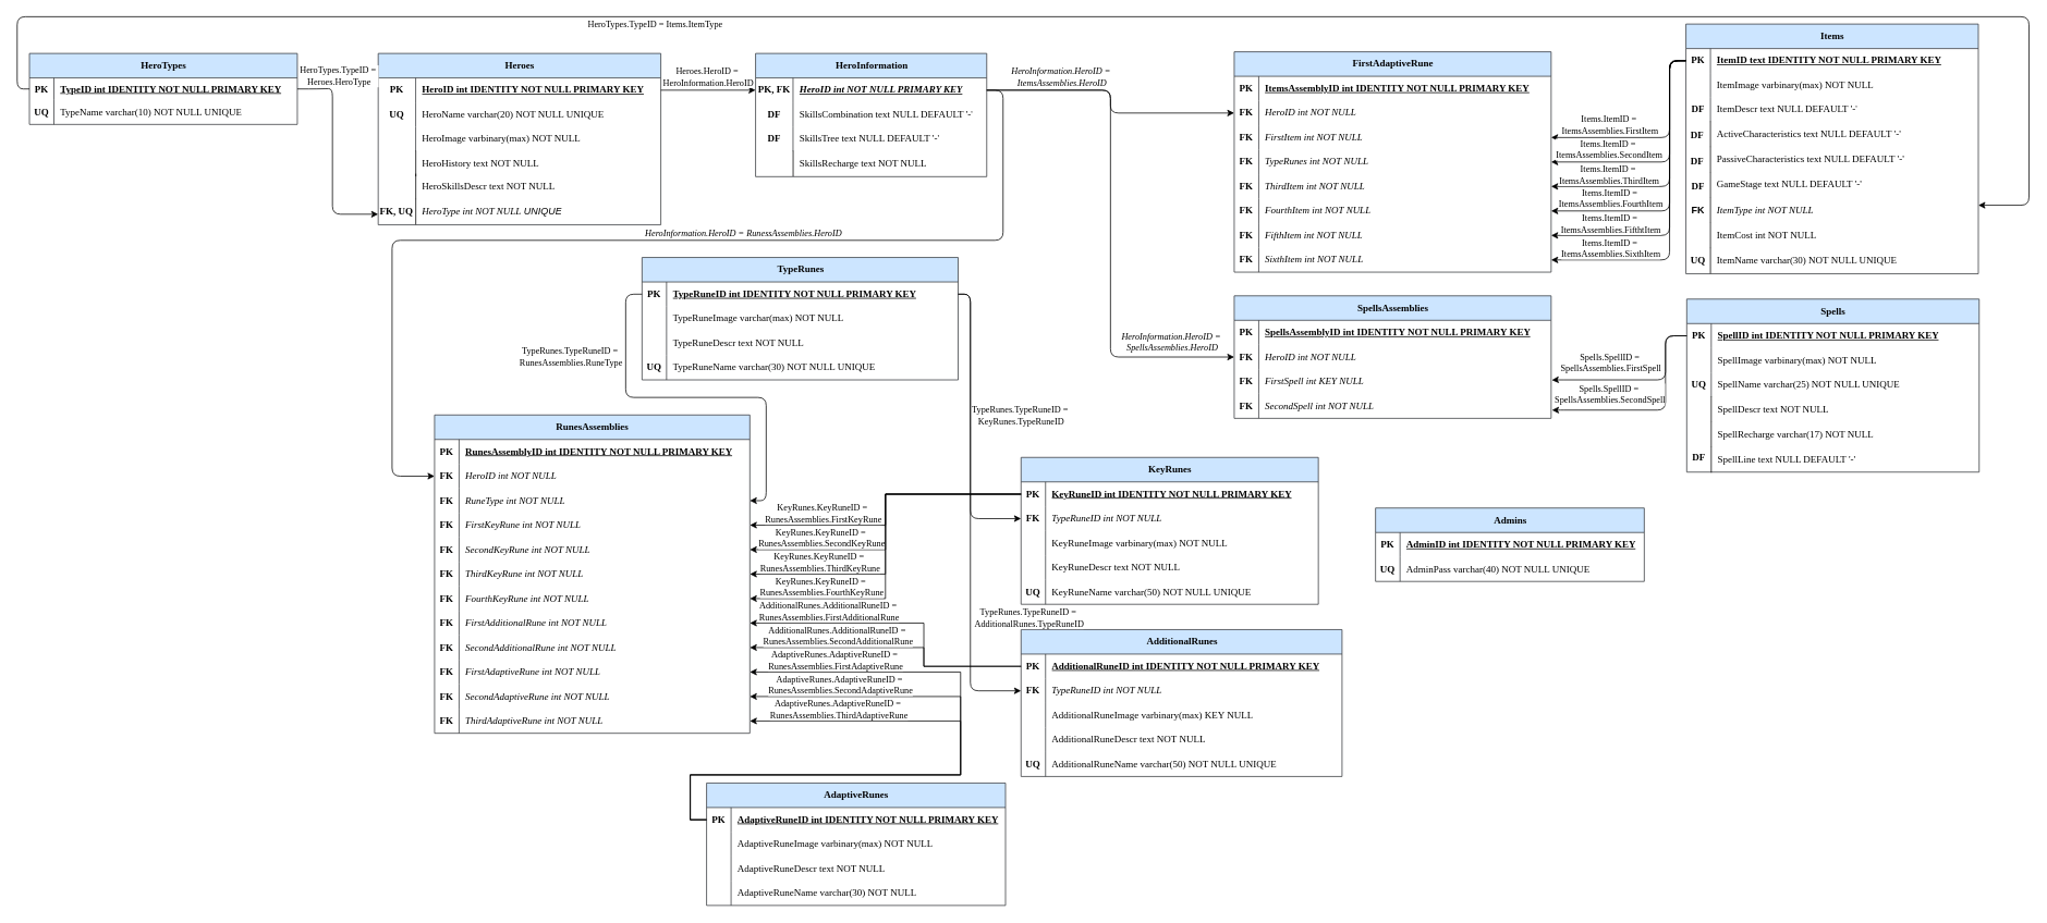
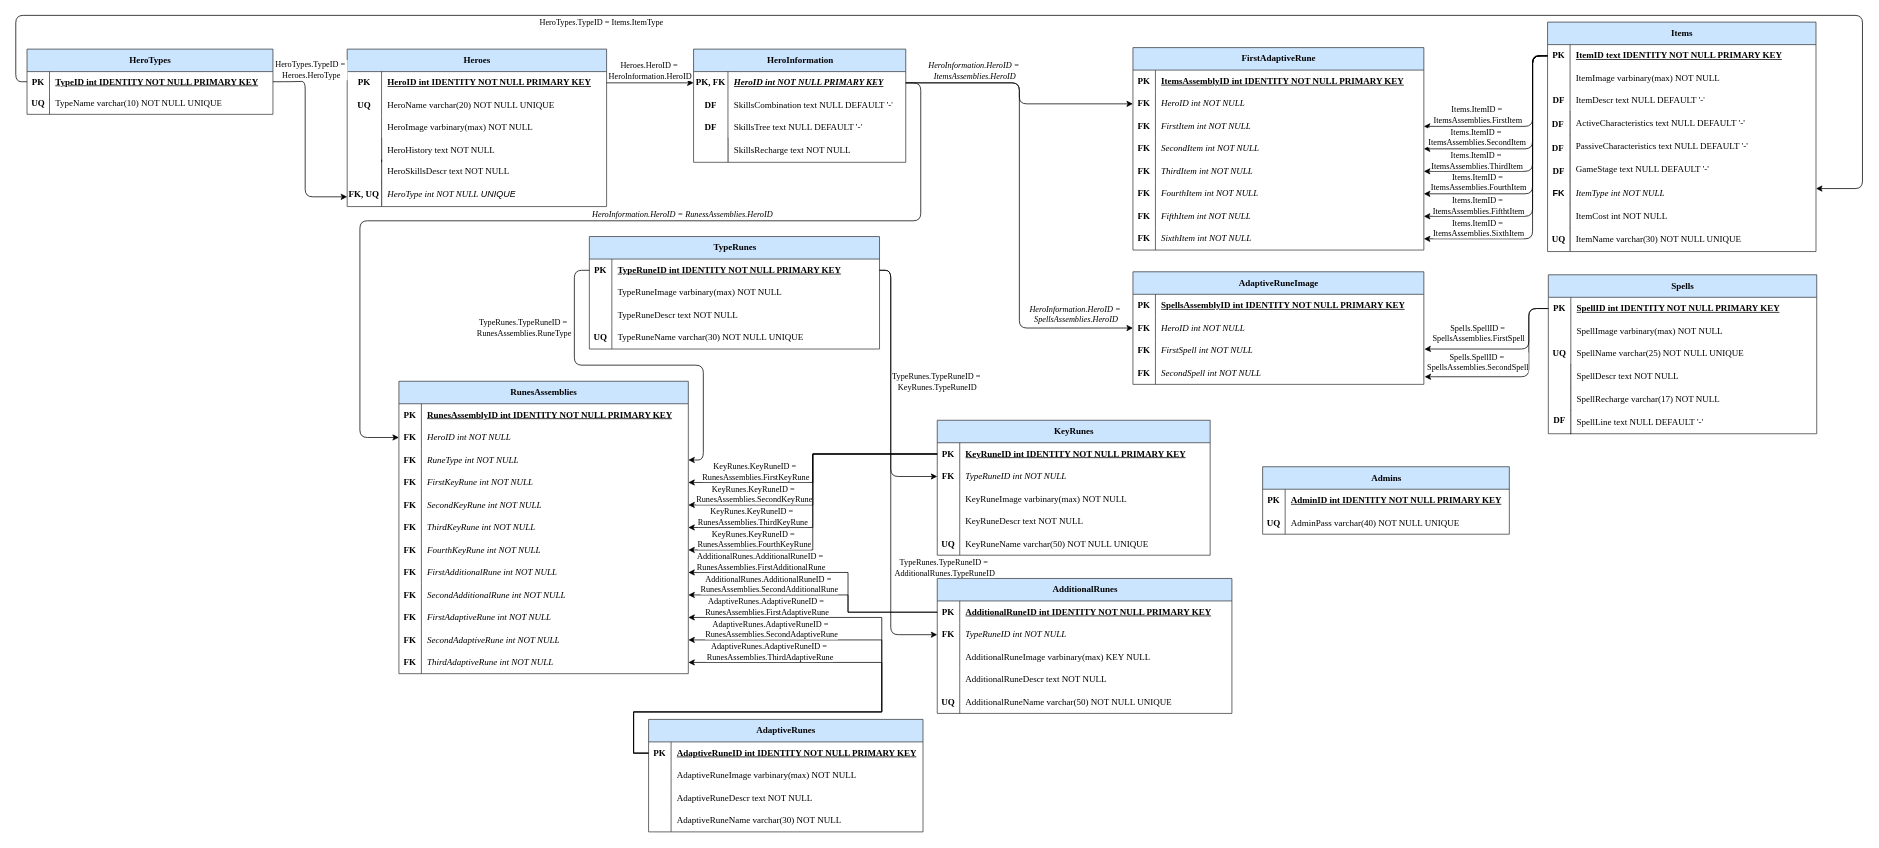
- <mxCell id="21" value="&lt;i&gt;&lt;font face=&quot;Times New Roman&quot;&gt;TypeRunes int NOT NULL&lt;/font&gt;&lt;/i&gt;" style="shape=partialRectangle;connectable=0;fillColor=none;top=0;left=0;bottom=0;right=0;align=left;spacingLeft=6;overflow=hidden;whiteSpace=wrap;html=1;" vertex="1" parent="19"><mxGeometry x="30" width="358" height="30" as="geometry"><mxRectangle width="358" height="30" as="alternateBounds" /></mxGeometry></mxCell>
+ <mxCell id="21" value="&lt;i&gt;&lt;font face=&quot;Times New Roman&quot;&gt;SecondItem int NOT NULL&lt;/font&gt;&lt;/i&gt;" style="shape=partialRectangle;connectable=0;fillColor=none;top=0;left=0;bottom=0;right=0;align=left;spacingLeft=6;overflow=hidden;whiteSpace=wrap;html=1;" vertex="1" parent="19"><mxGeometry x="30" width="358" height="30" as="geometry"><mxRectangle width="358" height="30" as="alternateBounds" /></mxGeometry></mxCell>
- <mxCell id="34" value="&lt;font face=&quot;Times New Roman&quot;&gt;SpellsAssemblies&lt;/font&gt;" style="shape=table;startSize=30;container=1;collapsible=1;childLayout=tableLayout;fixedRows=1;rowLines=0;fontStyle=1;align=center;resizeLast=1;html=1;fillColor=#cce5ff;strokeColor=#36393d;" vertex="1" parent="1"><mxGeometry x="1510" y="362" width="388" height="150.14" as="geometry" /></mxCell>
+ <mxCell id="34" value="&lt;font face=&quot;Times New Roman&quot;&gt;AdaptiveRuneImage&lt;/font&gt;" style="shape=table;startSize=30;container=1;collapsible=1;childLayout=tableLayout;fixedRows=1;rowLines=0;fontStyle=1;align=center;resizeLast=1;html=1;fillColor=#cce5ff;strokeColor=#36393d;" vertex="1" parent="1"><mxGeometry x="1510" y="362" width="388" height="150.14" as="geometry" /></mxCell>
- <mxCell id="53" value="&lt;font face=&quot;Times New Roman&quot;&gt;TypeRuneImage varchar(max) NOT NULL&lt;/font&gt;" style="shape=partialRectangle;connectable=0;fillColor=none;top=0;left=0;bottom=0;right=0;align=left;spacingLeft=6;overflow=hidden;whiteSpace=wrap;html=1;" vertex="1" parent="51"><mxGeometry x="30" width="357" height="30" as="geometry"><mxRectangle width="357" height="30" as="alternateBounds" /></mxGeometry></mxCell>
+ <mxCell id="53" value="&lt;font face=&quot;Times New Roman&quot;&gt;TypeRuneImage varbinary(max) NOT NULL&lt;/font&gt;" style="shape=partialRectangle;connectable=0;fillColor=none;top=0;left=0;bottom=0;right=0;align=left;spacingLeft=6;overflow=hidden;whiteSpace=wrap;html=1;" vertex="1" parent="51"><mxGeometry x="30" width="357" height="30" as="geometry"><mxRectangle width="357" height="30" as="alternateBounds" /></mxGeometry></mxCell>
- <mxCell id="43" value="&lt;i&gt;&lt;font face=&quot;Times New Roman&quot;&gt;FirstSpell int KEY NULL&lt;/font&gt;&lt;/i&gt;" style="shape=partialRectangle;connectable=0;fillColor=none;top=0;left=0;bottom=0;right=0;align=left;spacingLeft=6;overflow=hidden;whiteSpace=wrap;html=1;" vertex="1" parent="41"><mxGeometry x="30" width="358" height="30" as="geometry"><mxRectangle width="358" height="30" as="alternateBounds" /></mxGeometry></mxCell>
+ <mxCell id="43" value="&lt;i&gt;&lt;font face=&quot;Times New Roman&quot;&gt;FirstSpell int NOT NULL&lt;/font&gt;&lt;/i&gt;" style="shape=partialRectangle;connectable=0;fillColor=none;top=0;left=0;bottom=0;right=0;align=left;spacingLeft=6;overflow=hidden;whiteSpace=wrap;html=1;" vertex="1" parent="41"><mxGeometry x="30" width="358" height="30" as="geometry"><mxRectangle width="358" height="30" as="alternateBounds" /></mxGeometry></mxCell>
